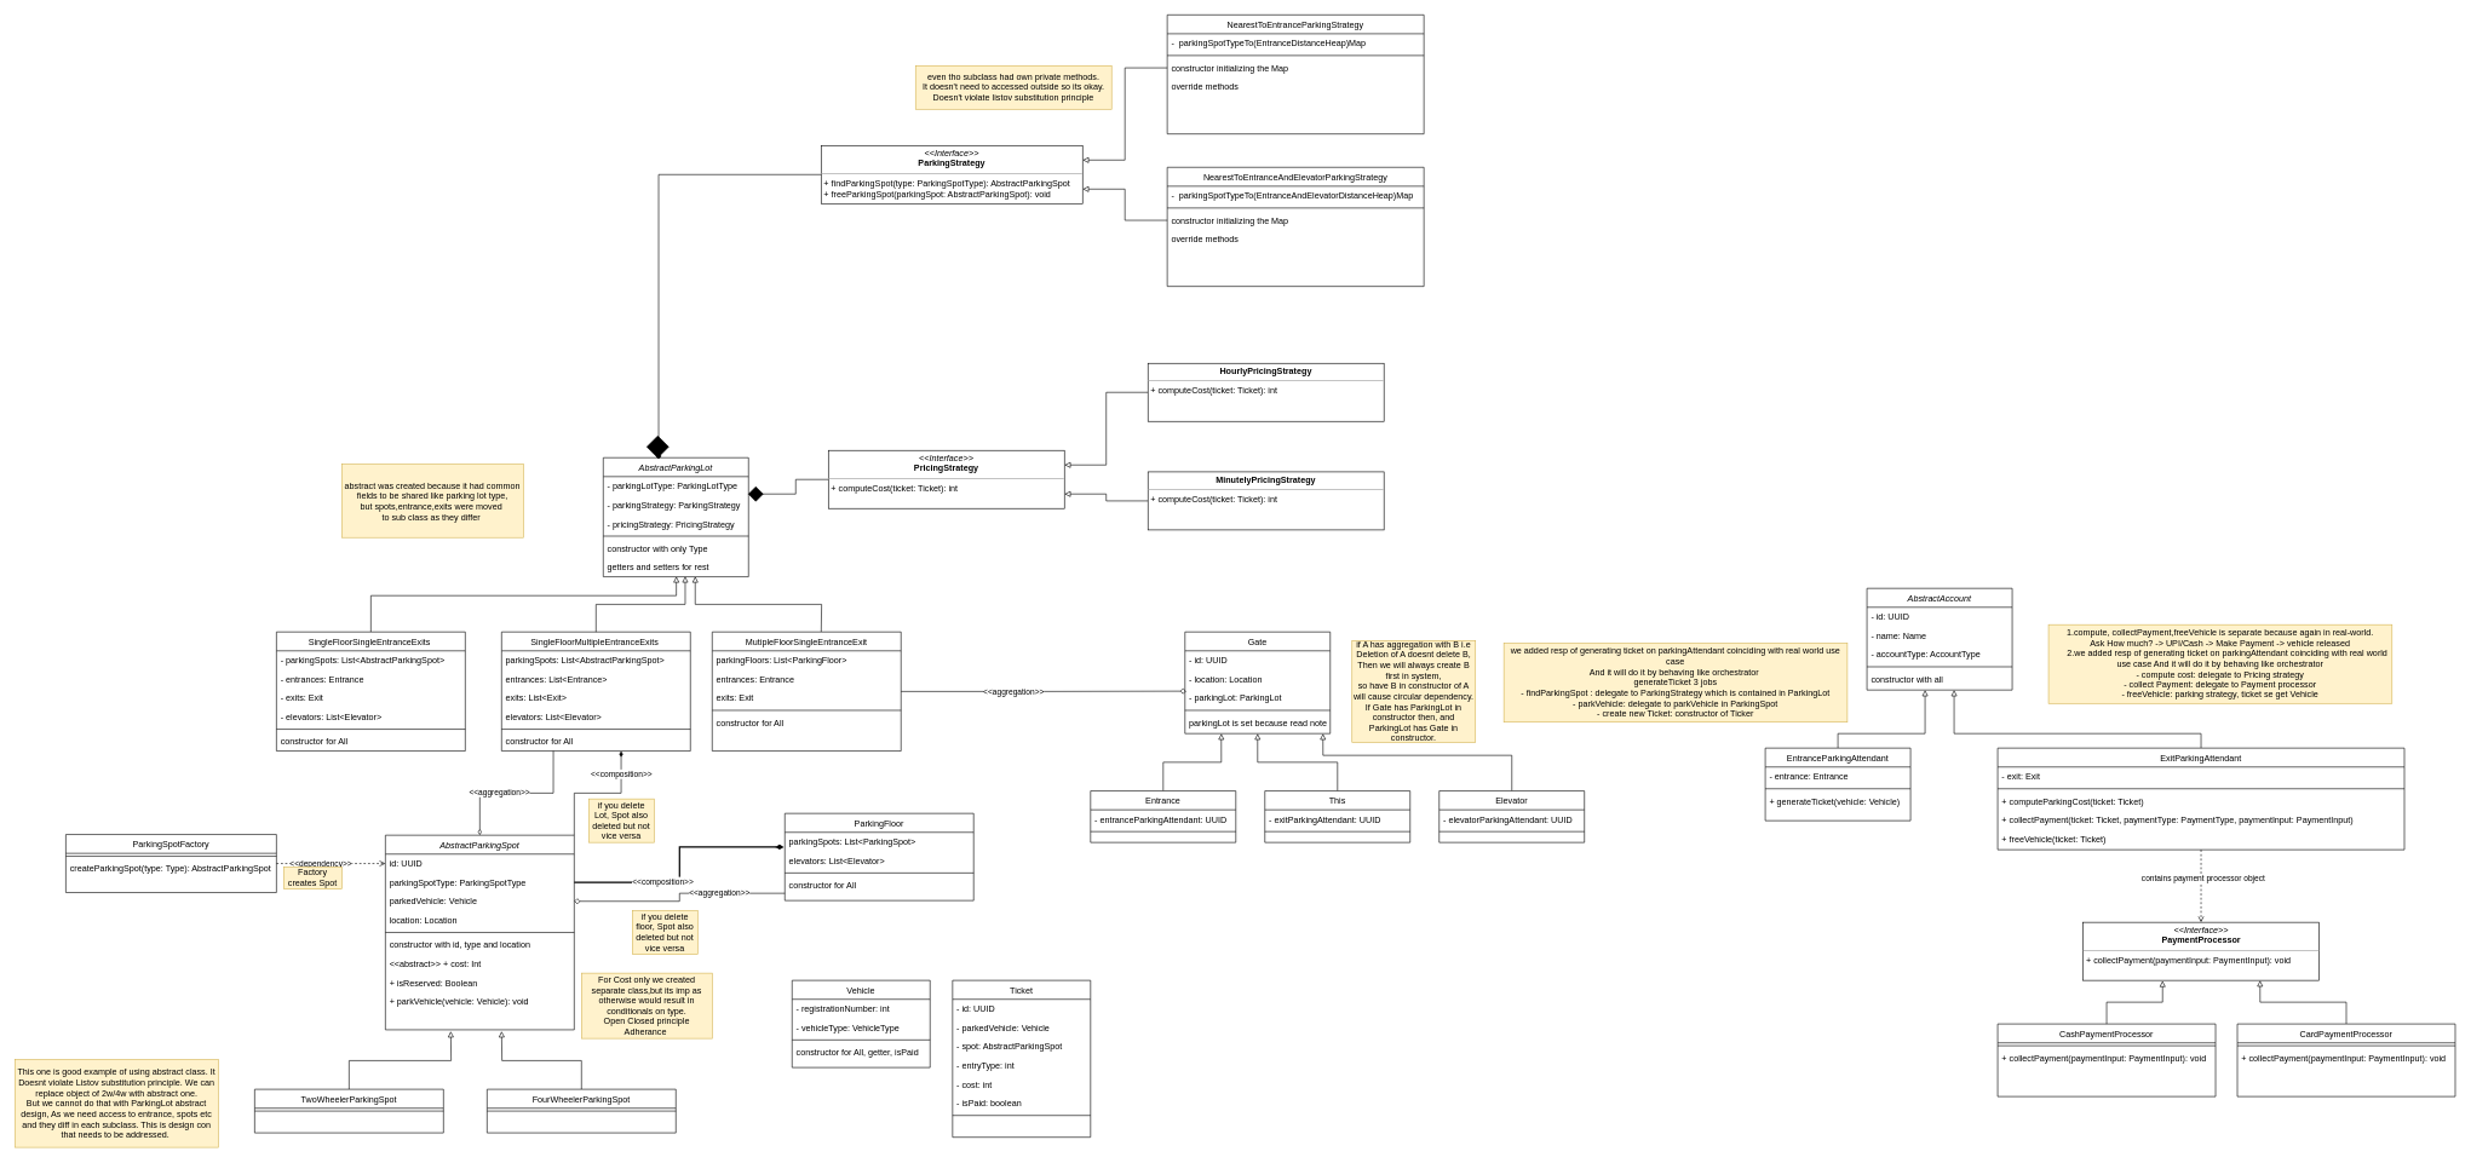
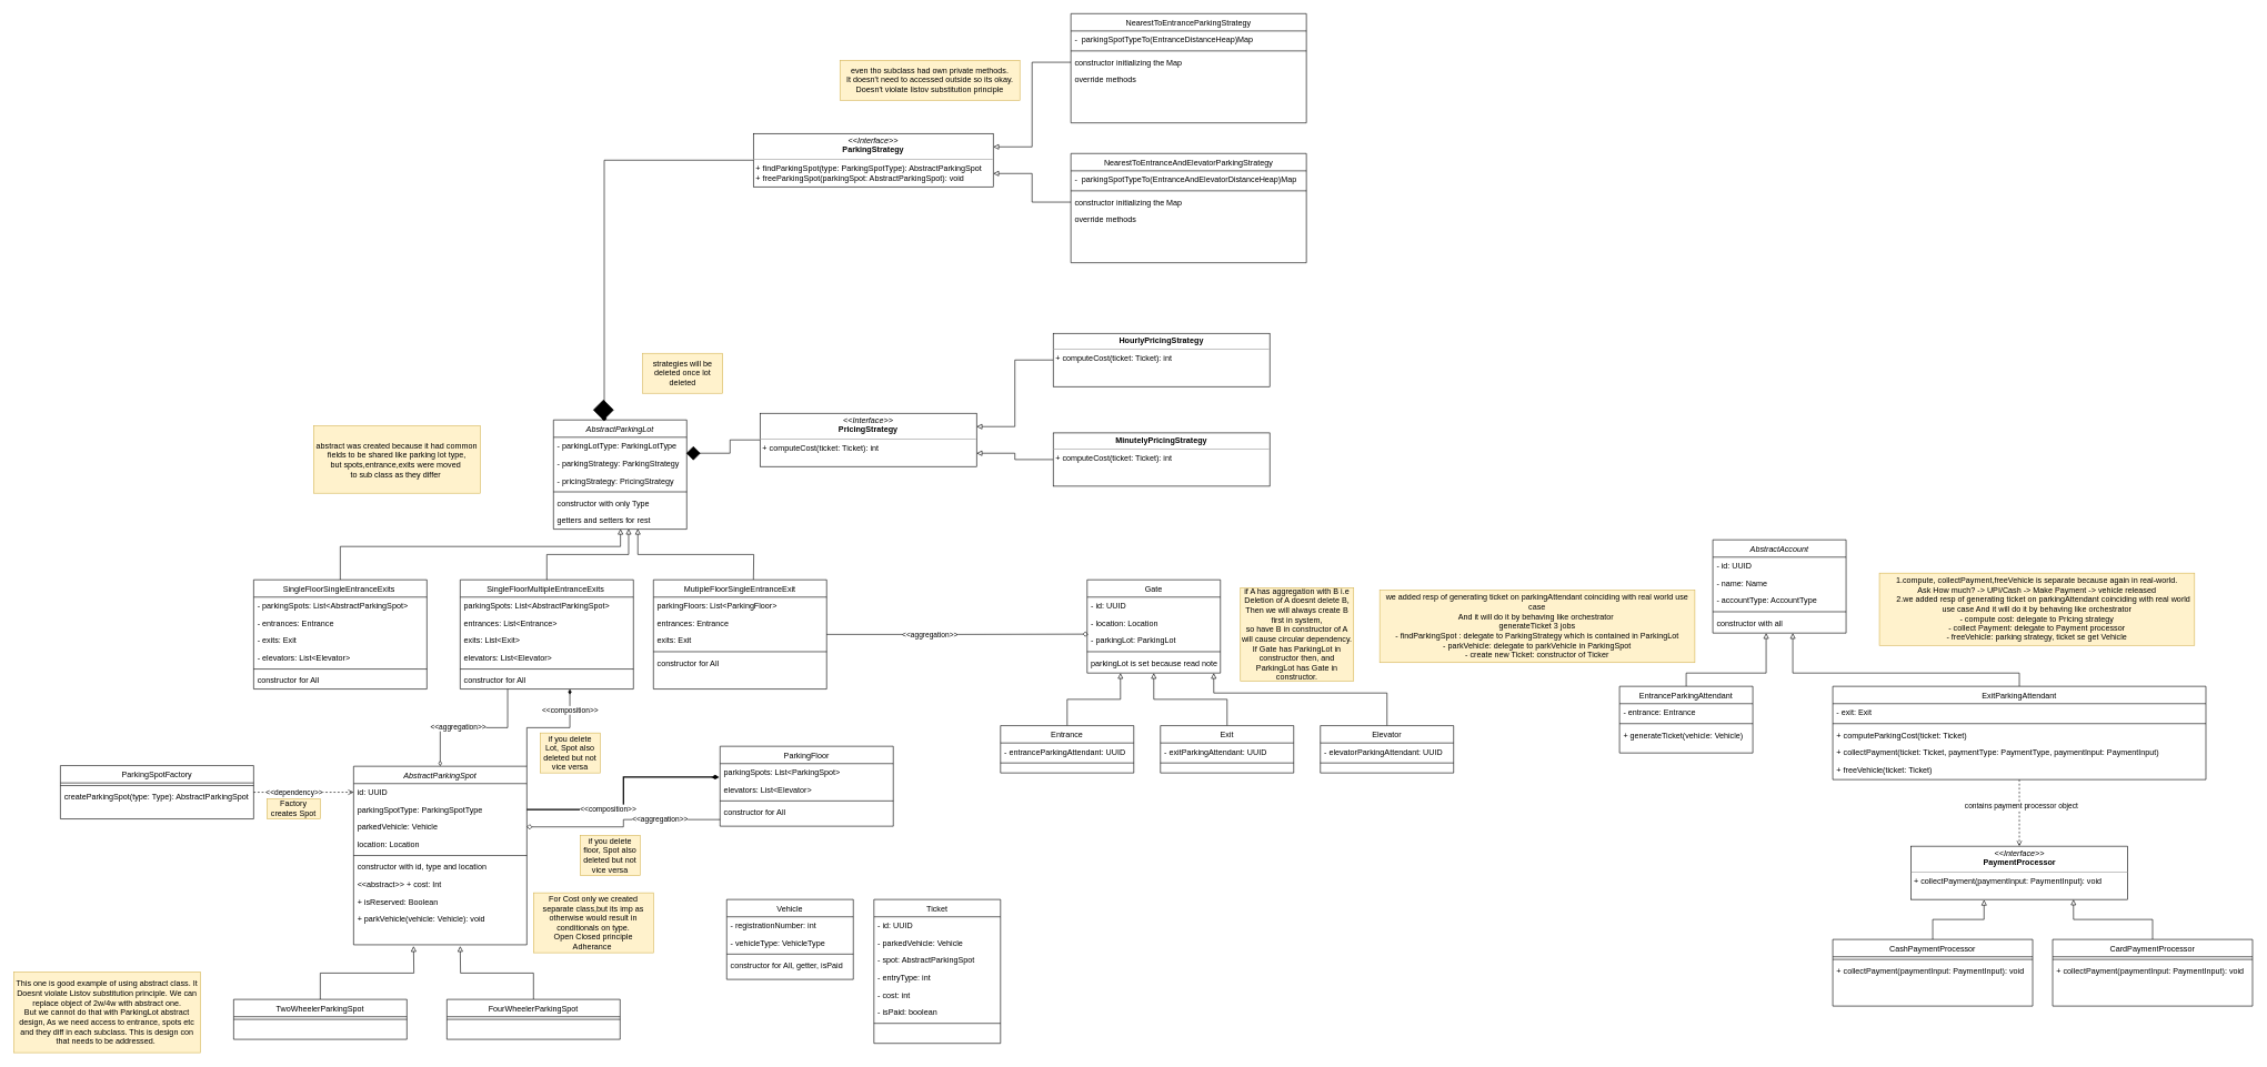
+ <mxCell id="147" value="strategies will be deleted once lot deleted" style="rounded=0;whiteSpace=wrap;html=1;fillColor=#fff2cc;strokeColor=#d6b656;" vertex="1" parent="1"><mxGeometry x="964" y="530" width="120" height="60" as="geometry" /></mxCell>
- <mxCell id="74" value="This" style="swimlane;fontStyle=0;align=center;verticalAlign=top;childLayout=stackLayout;horizontal=1;startSize=26;horizontalStack=0;resizeParent=1;resizeLast=0;collapsible=1;marginBottom=0;rounded=0;shadow=0;strokeWidth=1;" parent="1" vertex="1"><mxGeometry x="1740.95" y="1089" width="200" height="71" as="geometry"><mxRectangle x="230" y="140" width="160" height="26" as="alternateBounds" /></mxGeometry></mxCell>
+ <mxCell id="74" value="Exit" style="swimlane;fontStyle=0;align=center;verticalAlign=top;childLayout=stackLayout;horizontal=1;startSize=26;horizontalStack=0;resizeParent=1;resizeLast=0;collapsible=1;marginBottom=0;rounded=0;shadow=0;strokeWidth=1;" parent="1" vertex="1"><mxGeometry x="1740.95" y="1089" width="200" height="71" as="geometry"><mxRectangle x="230" y="140" width="160" height="26" as="alternateBounds" /></mxGeometry></mxCell>
- <mxCell id="61" value="Factory creates Spot" style="rounded=0;whiteSpace=wrap;html=1;fillColor=#fff2cc;strokeColor=#d6b656;" parent="1" vertex="1"><mxGeometry x="390" y="1194" width="80" height="30" as="geometry" /></mxCell>
+ <mxCell id="61" value="Factory creates Spot" style="rounded=0;whiteSpace=wrap;html=1;fillColor=#fff2cc;strokeColor=#d6b656;" parent="1" vertex="1"><mxGeometry x="400" y="1199" width="80" height="30" as="geometry" /></mxCell>
